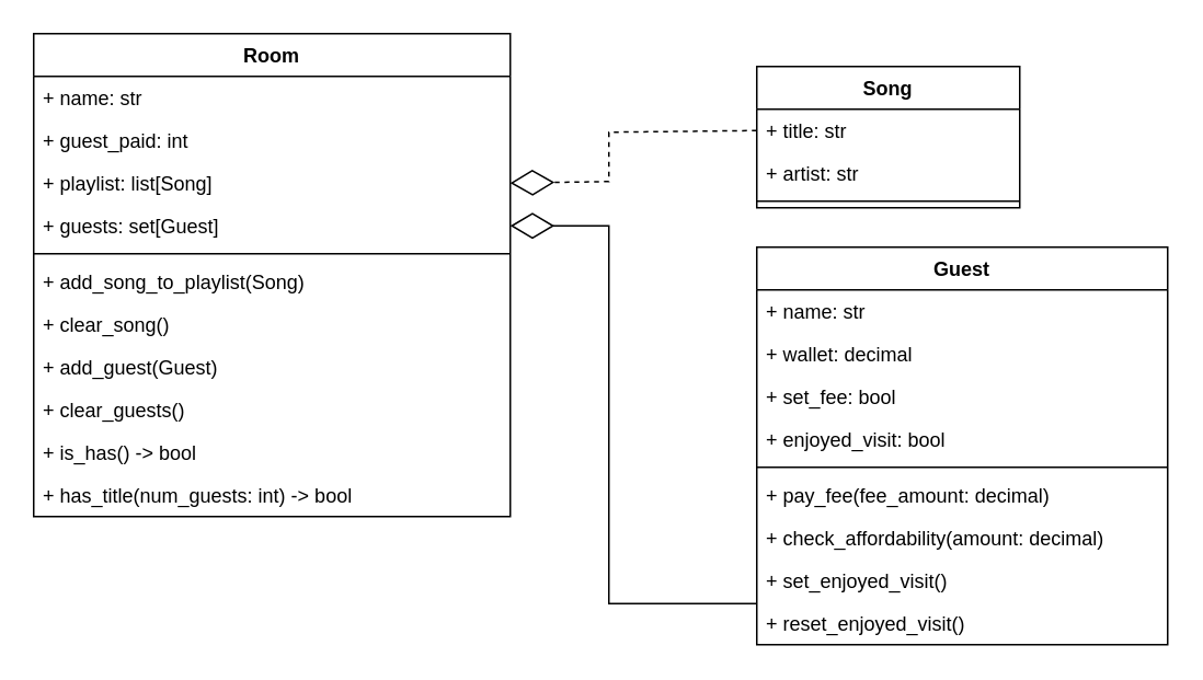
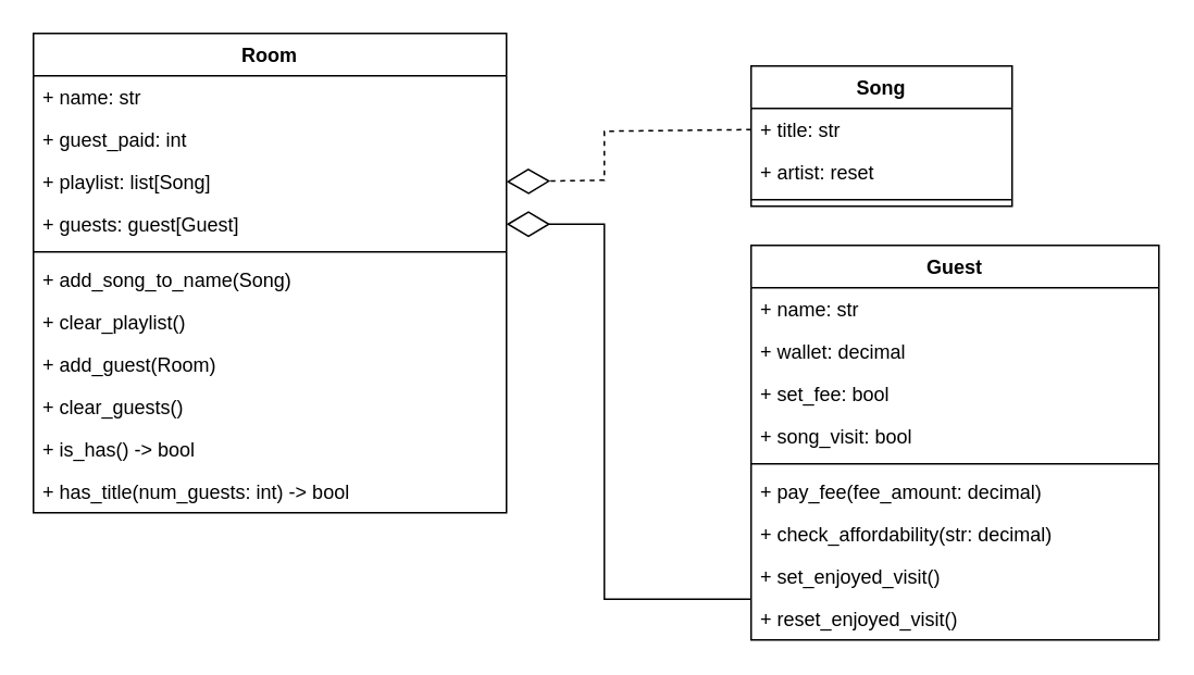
- <mxCell id="16" value="+ artist: str" style="text;strokeColor=none;fillColor=none;align=left;verticalAlign=top;spacingLeft=4;spacingRight=4;overflow=hidden;rotatable=0;points=[[0,0.5],[1,0.5]];portConstraint=eastwest;" parent="14" vertex="1"><mxGeometry y="52" width="160" height="26" as="geometry" /></mxCell>
+ <mxCell id="16" value="+ artist: reset" style="text;strokeColor=none;fillColor=none;align=left;verticalAlign=top;spacingLeft=4;spacingRight=4;overflow=hidden;rotatable=0;points=[[0,0.5],[1,0.5]];portConstraint=eastwest;" parent="14" vertex="1"><mxGeometry y="52" width="160" height="26" as="geometry" /></mxCell>
- <mxCell id="6" value="+ guests: set[Guest]" style="text;strokeColor=none;fillColor=none;align=left;verticalAlign=top;spacingLeft=4;spacingRight=4;overflow=hidden;rotatable=0;points=[[0,0.5],[1,0.5]];portConstraint=eastwest;" parent="2" vertex="1"><mxGeometry y="104" width="290" height="26" as="geometry" /></mxCell>
+ <mxCell id="6" value="+ guests: guest[Guest]" style="text;strokeColor=none;fillColor=none;align=left;verticalAlign=top;spacingLeft=4;spacingRight=4;overflow=hidden;rotatable=0;points=[[0,0.5],[1,0.5]];portConstraint=eastwest;" parent="2" vertex="1"><mxGeometry y="104" width="290" height="26" as="geometry" /></mxCell>
- <mxCell id="8" value="+ add_song_to_playlist(Song)" style="text;strokeColor=none;fillColor=none;align=left;verticalAlign=top;spacingLeft=4;spacingRight=4;overflow=hidden;rotatable=0;points=[[0,0.5],[1,0.5]];portConstraint=eastwest;" parent="2" vertex="1"><mxGeometry y="138" width="290" height="26" as="geometry" /></mxCell>
+ <mxCell id="8" value="+ add_song_to_name(Song)" style="text;strokeColor=none;fillColor=none;align=left;verticalAlign=top;spacingLeft=4;spacingRight=4;overflow=hidden;rotatable=0;points=[[0,0.5],[1,0.5]];portConstraint=eastwest;" parent="2" vertex="1"><mxGeometry y="138" width="290" height="26" as="geometry" /></mxCell>
- <mxCell id="9" value="+ clear_song()" style="text;strokeColor=none;fillColor=none;align=left;verticalAlign=top;spacingLeft=4;spacingRight=4;overflow=hidden;rotatable=0;points=[[0,0.5],[1,0.5]];portConstraint=eastwest;" parent="2" vertex="1"><mxGeometry y="164" width="290" height="26" as="geometry" /></mxCell>
+ <mxCell id="9" value="+ clear_playlist()" style="text;strokeColor=none;fillColor=none;align=left;verticalAlign=top;spacingLeft=4;spacingRight=4;overflow=hidden;rotatable=0;points=[[0,0.5],[1,0.5]];portConstraint=eastwest;" parent="2" vertex="1"><mxGeometry y="164" width="290" height="26" as="geometry" /></mxCell>
- <mxCell id="10" value="+ add_guest(Guest)" style="text;strokeColor=none;fillColor=none;align=left;verticalAlign=top;spacingLeft=4;spacingRight=4;overflow=hidden;rotatable=0;points=[[0,0.5],[1,0.5]];portConstraint=eastwest;" parent="2" vertex="1"><mxGeometry y="190" width="290" height="26" as="geometry" /></mxCell>
+ <mxCell id="10" value="+ add_guest(Room)" style="text;strokeColor=none;fillColor=none;align=left;verticalAlign=top;spacingLeft=4;spacingRight=4;overflow=hidden;rotatable=0;points=[[0,0.5],[1,0.5]];portConstraint=eastwest;" parent="2" vertex="1"><mxGeometry y="190" width="290" height="26" as="geometry" /></mxCell>
- <mxCell id="22" value="+ enjoyed_visit: bool" style="text;strokeColor=none;fillColor=none;align=left;verticalAlign=top;spacingLeft=4;spacingRight=4;overflow=hidden;rotatable=0;points=[[0,0.5],[1,0.5]];portConstraint=eastwest;" parent="18" vertex="1"><mxGeometry y="104" width="250" height="26" as="geometry" /></mxCell>
+ <mxCell id="22" value="+ song_visit: bool" style="text;strokeColor=none;fillColor=none;align=left;verticalAlign=top;spacingLeft=4;spacingRight=4;overflow=hidden;rotatable=0;points=[[0,0.5],[1,0.5]];portConstraint=eastwest;" parent="18" vertex="1"><mxGeometry y="104" width="250" height="26" as="geometry" /></mxCell>
- <mxCell id="25" value="+ check_affordability(amount: decimal)" style="text;strokeColor=none;fillColor=none;align=left;verticalAlign=top;spacingLeft=4;spacingRight=4;overflow=hidden;rotatable=0;points=[[0,0.5],[1,0.5]];portConstraint=eastwest;" parent="18" vertex="1"><mxGeometry y="164" width="250" height="26" as="geometry" /></mxCell>
+ <mxCell id="25" value="+ check_affordability(str: decimal)" style="text;strokeColor=none;fillColor=none;align=left;verticalAlign=top;spacingLeft=4;spacingRight=4;overflow=hidden;rotatable=0;points=[[0,0.5],[1,0.5]];portConstraint=eastwest;" parent="18" vertex="1"><mxGeometry y="164" width="250" height="26" as="geometry" /></mxCell>
